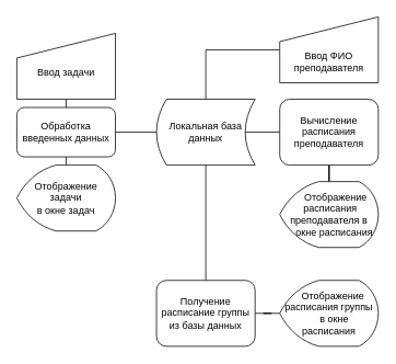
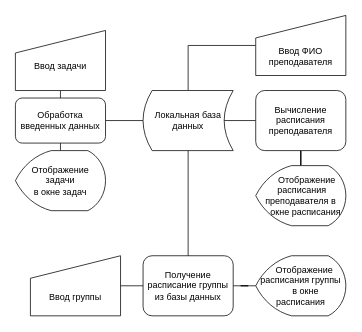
+ <mxCell id="20" value="&lt;br&gt;&lt;br&gt;Ввод группы" style="shape=manualInput;whiteSpace=wrap;html=1;" vertex="1" parent="1"><mxGeometry x="40" y="340" width="120" height="80" as="geometry" /></mxCell>
+ <mxCell id="19" style="edgeStyle=orthogonalEdgeStyle;rounded=0;orthogonalLoop=1;jettySize=auto;html=1;exitX=1;exitY=0.5;exitDx=0;exitDy=0;entryX=0;entryY=0.5;entryDx=0;entryDy=0;endArrow=none;endFill=0;" edge="1" parent="1" source="20" target="5"><mxGeometry relative="1" as="geometry" /></mxCell>
